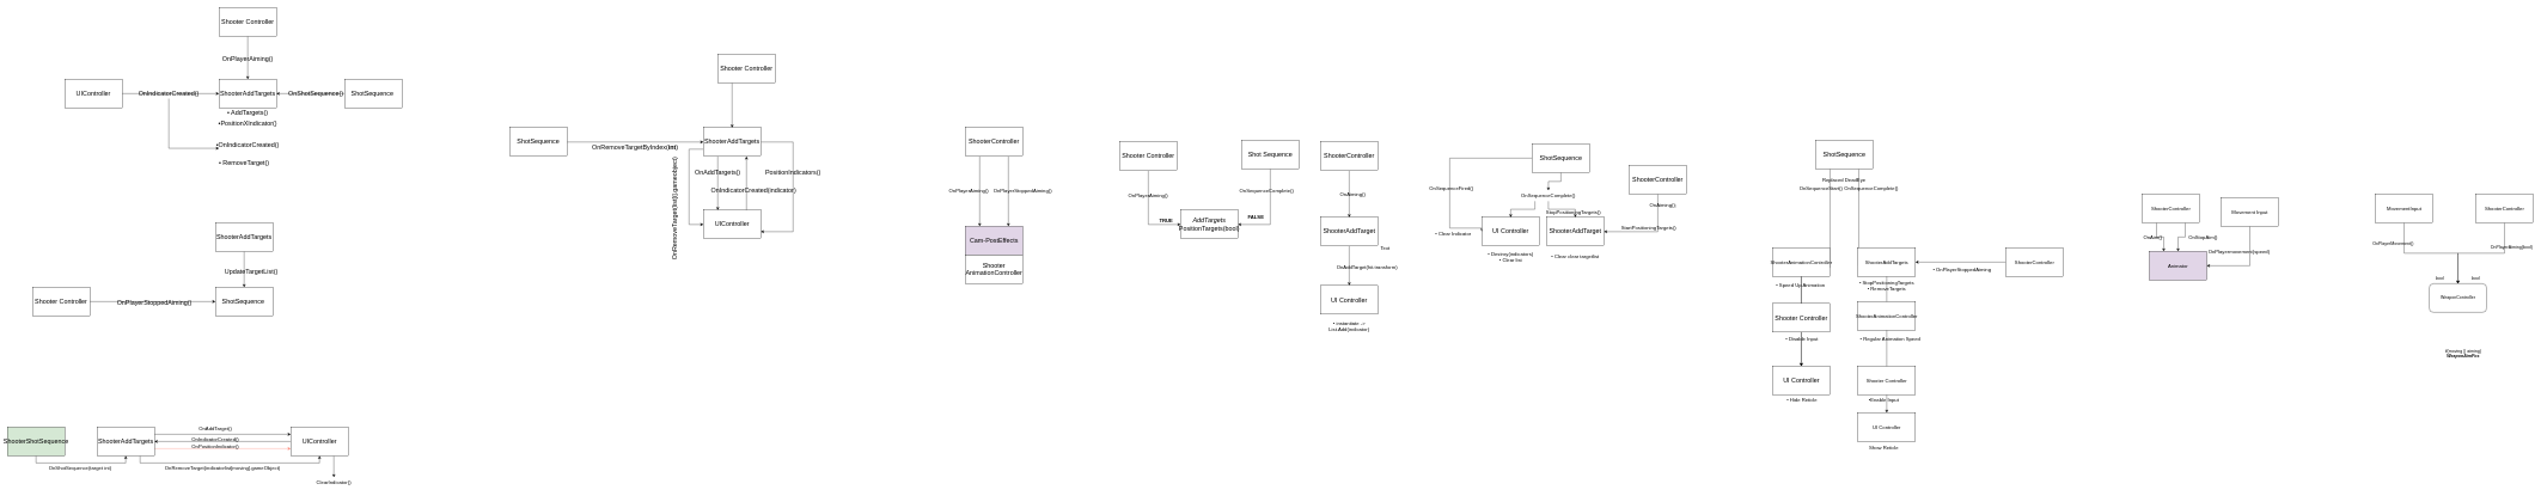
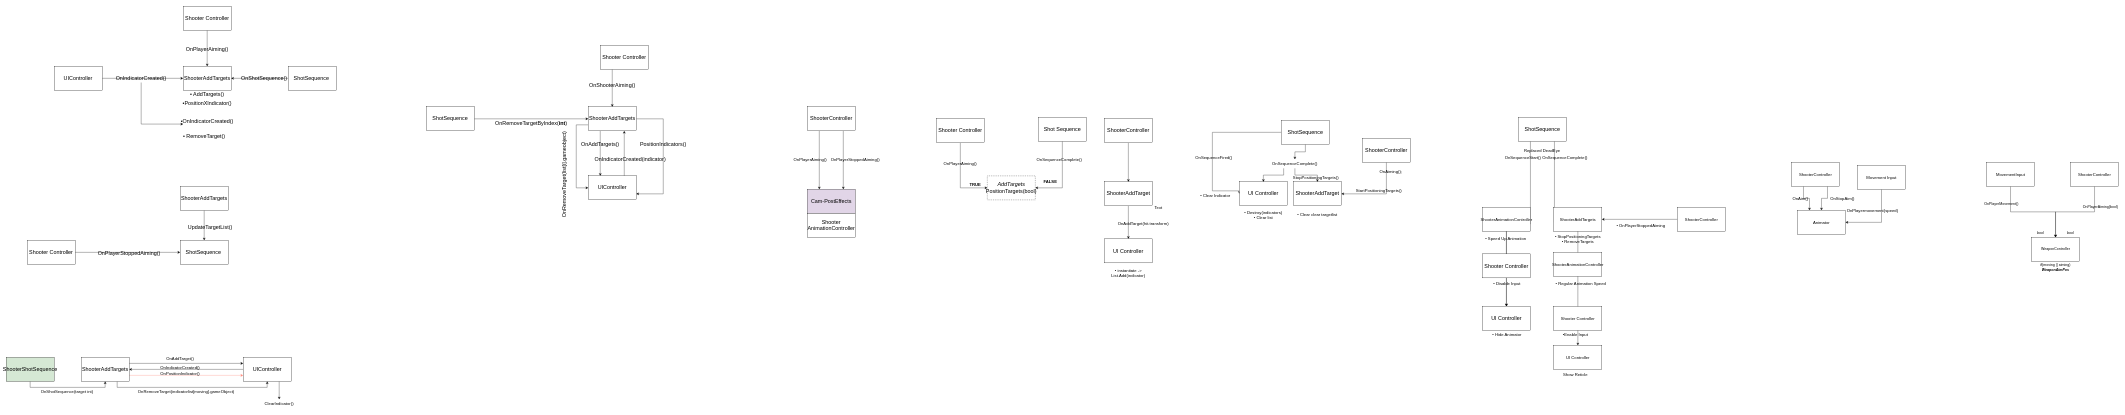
+ <mxCell id="41" value="OnShooterAiming()" style="text;html=1;strokeColor=none;fillColor=none;align=center;verticalAlign=middle;whiteSpace=wrap;rounded=0;fontSize=18;" parent="1" vertex="1"><mxGeometry x="1970" y="269" width="140" height="30" as="geometry" /></mxCell>
- <mxCell id="74" value="OnAiming()" style="text;html=1;strokeColor=none;fillColor=none;align=center;verticalAlign=middle;whiteSpace=wrap;rounded=0;fontSize=14;" parent="1" vertex="1"><mxGeometry x="3740" y="525" width="60" height="30" as="geometry" /></mxCell>
- <mxCell id="66" value="&lt;span style=&quot;font-size: 18px;&quot;&gt;&lt;i&gt;AddTargets&lt;/i&gt;&lt;br&gt;PositionTargets(bool)&lt;br&gt;&lt;/span&gt;" style="rounded=0;whiteSpace=wrap;html=1;" parent="1" vertex="1"><mxGeometry x="3290" y="585" width="160" height="80" as="geometry" /></mxCell>
+ <mxCell id="66" value="&lt;span style=&quot;font-size: 18px;&quot;&gt;&lt;i&gt;AddTargets&lt;/i&gt;&lt;br&gt;PositionTargets(bool)&lt;br&gt;&lt;/span&gt;" style="rounded=0;whiteSpace=wrap;html=1;dashed=1;" parent="1" vertex="1"><mxGeometry x="3290" y="585" width="160" height="80" as="geometry" /></mxCell>
- <mxCell id="122" value="&lt;span style=&quot;font-size: 14px;&quot;&gt;Animator&lt;/span&gt;" style="rounded=0;whiteSpace=wrap;html=1;fillColor=#e1d5e7;" parent="1" vertex="1"><mxGeometry x="5990" y="700" width="160" height="80" as="geometry" /></mxCell>
+ <mxCell id="122" value="&lt;span style=&quot;font-size: 14px;&quot;&gt;Animator&lt;/span&gt;" style="rounded=0;whiteSpace=wrap;html=1;" parent="1" vertex="1"><mxGeometry x="5990" y="700" width="160" height="80" as="geometry" /></mxCell>
- <mxCell id="135" value="WeaponController" style="whiteSpace=wrap;html=1;rounded=1;" vertex="1" parent="1"><mxGeometry x="6770" y="790" width="160" height="80" as="geometry" /></mxCell>
+ <mxCell id="135" value="WeaponController" style="rounded=0;whiteSpace=wrap;html=1;" vertex="1" parent="1"><mxGeometry x="6770" y="790" width="160" height="80" as="geometry" /></mxCell>
- <mxCell id="138" value="if(moving || aiming)&lt;br&gt;&lt;b&gt;&lt;i&gt;WeaponAimPos&lt;/i&gt;&lt;/b&gt;" style="text;html=1;strokeColor=none;fillColor=none;align=center;verticalAlign=middle;whiteSpace=wrap;rounded=0;" vertex="1" parent="1"><mxGeometry x="6795" y="970" width="140" height="30" as="geometry" /></mxCell>
+ <mxCell id="138" value="if(moving || aiming)&lt;br&gt;&lt;b&gt;&lt;i&gt;WeaponAimPos&lt;/i&gt;&lt;/b&gt;" style="text;html=1;strokeColor=none;fillColor=none;align=center;verticalAlign=middle;whiteSpace=wrap;rounded=0;" vertex="1" parent="1"><mxGeometry x="6780" y="875" width="140" height="30" as="geometry" /></mxCell>
- <mxCell id="114" value="&amp;nbsp;• Hide Reticle" style="text;html=1;strokeColor=none;fillColor=none;align=center;verticalAlign=middle;whiteSpace=wrap;rounded=0;fontSize=14;" parent="1" vertex="1"><mxGeometry x="4920" y="1100" width="200" height="30" as="geometry" /></mxCell>
+ <mxCell id="114" value="&amp;nbsp;• Hide Animator" style="text;html=1;strokeColor=none;fillColor=none;align=center;verticalAlign=middle;whiteSpace=wrap;rounded=0;fontSize=14;" parent="1" vertex="1"><mxGeometry x="4920" y="1100" width="200" height="30" as="geometry" /></mxCell>
